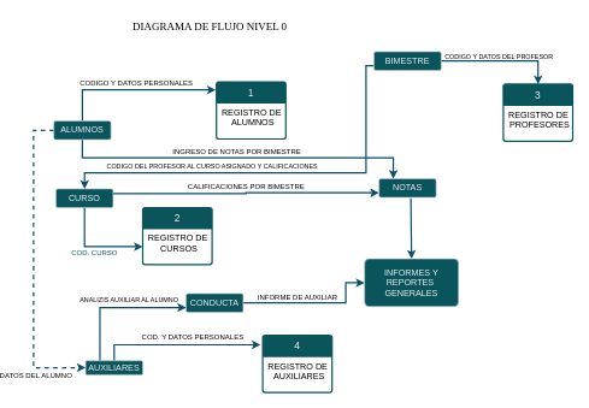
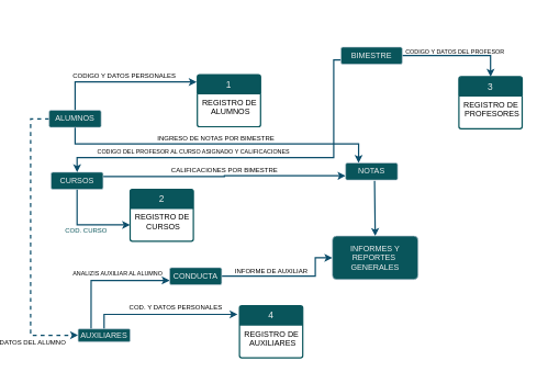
- <mxCell id="28" value="&lt;font color=&quot;#000000&quot; face=&quot;Lucida Console&quot; style=&quot;font-size: 15px;&quot;&gt;DIAGRAMA DE FLUJO NIVEL 0&lt;/font&gt;" style="text;html=1;strokeColor=none;fillColor=none;align=center;verticalAlign=middle;whiteSpace=wrap;rounded=0;fontColor=#EEEEEE;" parent="1" vertex="1"><mxGeometry x="61" y="20" width="406" height="30" as="geometry" /></mxCell>
- <mxCell id="10" value="CURSO" style="rounded=1;arcSize=10;whiteSpace=wrap;html=1;align=center;labelBackgroundColor=none;fillColor=#09555B;strokeColor=#BAC8D3;fontColor=#EEEEEE;" parent="1" vertex="1"><mxGeometry x="51" y="261" width="79" height="26" as="geometry" /></mxCell>
+ <mxCell id="10" value="CURSOS" style="rounded=1;arcSize=10;whiteSpace=wrap;html=1;align=center;labelBackgroundColor=none;fillColor=#09555B;strokeColor=#BAC8D3;fontColor=#EEEEEE;" parent="1" vertex="1"><mxGeometry x="51" y="261" width="79" height="26" as="geometry" /></mxCell>
